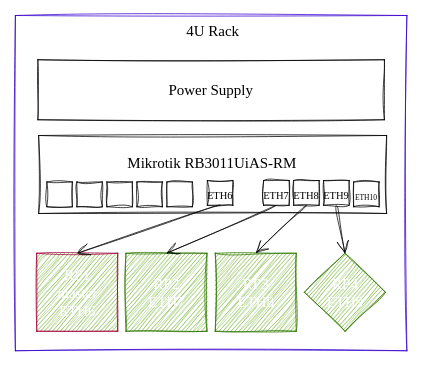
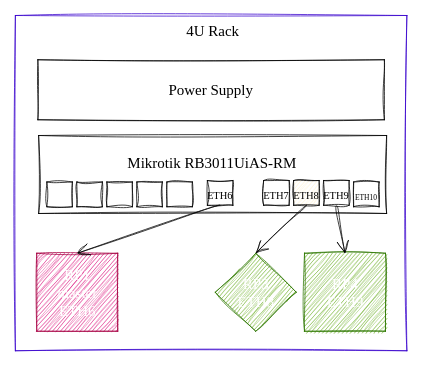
- <mxCell id="20" value="&lt;font style=&quot;font-size: 14px;&quot;&gt;ETH8&lt;/font&gt;" style="rounded=0;whiteSpace=wrap;html=1;sketch=1;hachureGap=4;jiggle=2;curveFitting=1;fontFamily=Architects Daughter;fontSource=https%3A%2F%2Ffonts.googleapis.com%2Fcss%3Ffamily%3DArchitects%2BDaughter;fontSize=20;" vertex="1" parent="1"><mxGeometry x="391" y="240" width="34" height="33" as="geometry" /></mxCell>
+ <mxCell id="20" value="&lt;font style=&quot;font-size: 14px;&quot;&gt;ETH8&lt;/font&gt;" style="rounded=0;whiteSpace=wrap;html=1;sketch=1;hachureGap=4;jiggle=2;curveFitting=1;fontFamily=Architects Daughter;fontSource=https%3A%2F%2Ffonts.googleapis.com%2Fcss%3Ffamily%3DArchitects%2BDaughter;fontSize=20;fillColor=#fff2cc;" vertex="1" parent="1"><mxGeometry x="391" y="240" width="34" height="33" as="geometry" /></mxCell>
- <mxCell id="17" style="edgeStyle=none;curved=1;rounded=0;sketch=1;hachureGap=4;jiggle=2;curveFitting=1;orthogonalLoop=1;jettySize=auto;html=1;exitX=0.5;exitY=1;exitDx=0;exitDy=0;entryX=0.5;entryY=0;entryDx=0;entryDy=0;fontFamily=Architects Daughter;fontSource=https%3A%2F%2Ffonts.googleapis.com%2Fcss%3Ffamily%3DArchitects%2BDaughter;fontSize=16;endArrow=open;startSize=14;endSize=14;sourcePerimeterSpacing=8;targetPerimeterSpacing=8;" edge="1" parent="1" source="18" target="5"><mxGeometry relative="1" as="geometry" /></mxCell>
- <mxCell id="4" value="RP1&lt;br&gt;master&lt;br&gt;ETH6" style="rounded=0;whiteSpace=wrap;html=1;sketch=1;hachureGap=4;jiggle=2;curveFitting=1;fontFamily=Architects Daughter;fontSource=https%3A%2F%2Ffonts.googleapis.com%2Fcss%3Ffamily%3DArchitects%2BDaughter;fontSize=20;fillColor=#60a917;strokeColor=#A50040;fontColor=#ffffff;" vertex="1" parent="1"><mxGeometry x="48.5" y="337" width="108" height="104" as="geometry" /></mxCell>
+ <mxCell id="4" value="RP1&lt;br&gt;master&lt;br&gt;ETH6" style="rounded=0;whiteSpace=wrap;html=1;sketch=1;hachureGap=4;jiggle=2;curveFitting=1;fontFamily=Architects Daughter;fontSource=https%3A%2F%2Ffonts.googleapis.com%2Fcss%3Ffamily%3DArchitects%2BDaughter;fontSize=20;fillColor=#d80073;strokeColor=#A50040;fontColor=#ffffff;" vertex="1" parent="1"><mxGeometry x="48.5" y="337" width="108" height="104" as="geometry" /></mxCell>
- <mxCell id="5" value="RP2&lt;br&gt;ETH7" style="rounded=0;whiteSpace=wrap;html=1;sketch=1;hachureGap=4;jiggle=2;curveFitting=1;fontFamily=Architects Daughter;fontSource=https%3A%2F%2Ffonts.googleapis.com%2Fcss%3Ffamily%3DArchitects%2BDaughter;fontSize=20;fillColor=#60a917;fontColor=#ffffff;strokeColor=#2D7600;" vertex="1" parent="1"><mxGeometry x="167.5" y="337" width="108" height="104" as="geometry" /></mxCell>
- <mxCell id="6" value="RP3&lt;br&gt;ETH8" style="rounded=0;whiteSpace=wrap;html=1;sketch=1;hachureGap=4;jiggle=2;curveFitting=1;fontFamily=Architects Daughter;fontSource=https%3A%2F%2Ffonts.googleapis.com%2Fcss%3Ffamily%3DArchitects%2BDaughter;fontSize=20;fillColor=#60a917;fontColor=#ffffff;strokeColor=#2D7600;" vertex="1" parent="1"><mxGeometry x="286.5" y="337" width="108" height="104" as="geometry" /></mxCell>
+ <mxCell id="6" value="RP3&lt;br&gt;ETH8" style="rhombus;whiteSpace=wrap;html=1;sketch=1;hachureGap=4;jiggle=2;curveFitting=1;fontFamily=Architects Daughter;fontSource=https%3A%2F%2Ffonts.googleapis.com%2Fcss%3Ffamily%3DArchitects%2BDaughter;fontSize=20;fillColor=#60a917;fontColor=#ffffff;strokeColor=#2D7600;" vertex="1" parent="1"><mxGeometry x="286.5" y="337" width="108" height="104" as="geometry" /></mxCell>
- <mxCell id="7" value="RP4&lt;br&gt;ETH9" style="rhombus;whiteSpace=wrap;html=1;sketch=1;hachureGap=4;jiggle=2;curveFitting=1;fontFamily=Architects Daughter;fontSource=https%3A%2F%2Ffonts.googleapis.com%2Fcss%3Ffamily%3DArchitects%2BDaughter;fontSize=20;fillColor=#60a917;fontColor=#ffffff;strokeColor=#2D7600;" vertex="1" parent="1"><mxGeometry x="405.5" y="337" width="108" height="104" as="geometry" /></mxCell>
+ <mxCell id="7" value="RP4&lt;br&gt;ETH9" style="rounded=0;whiteSpace=wrap;html=1;sketch=1;hachureGap=4;jiggle=2;curveFitting=1;fontFamily=Architects Daughter;fontSource=https%3A%2F%2Ffonts.googleapis.com%2Fcss%3Ffamily%3DArchitects%2BDaughter;fontSize=20;fillColor=#60a917;fontColor=#ffffff;strokeColor=#2D7600;" vertex="1" parent="1"><mxGeometry x="405.5" y="337" width="108" height="104" as="geometry" /></mxCell>
